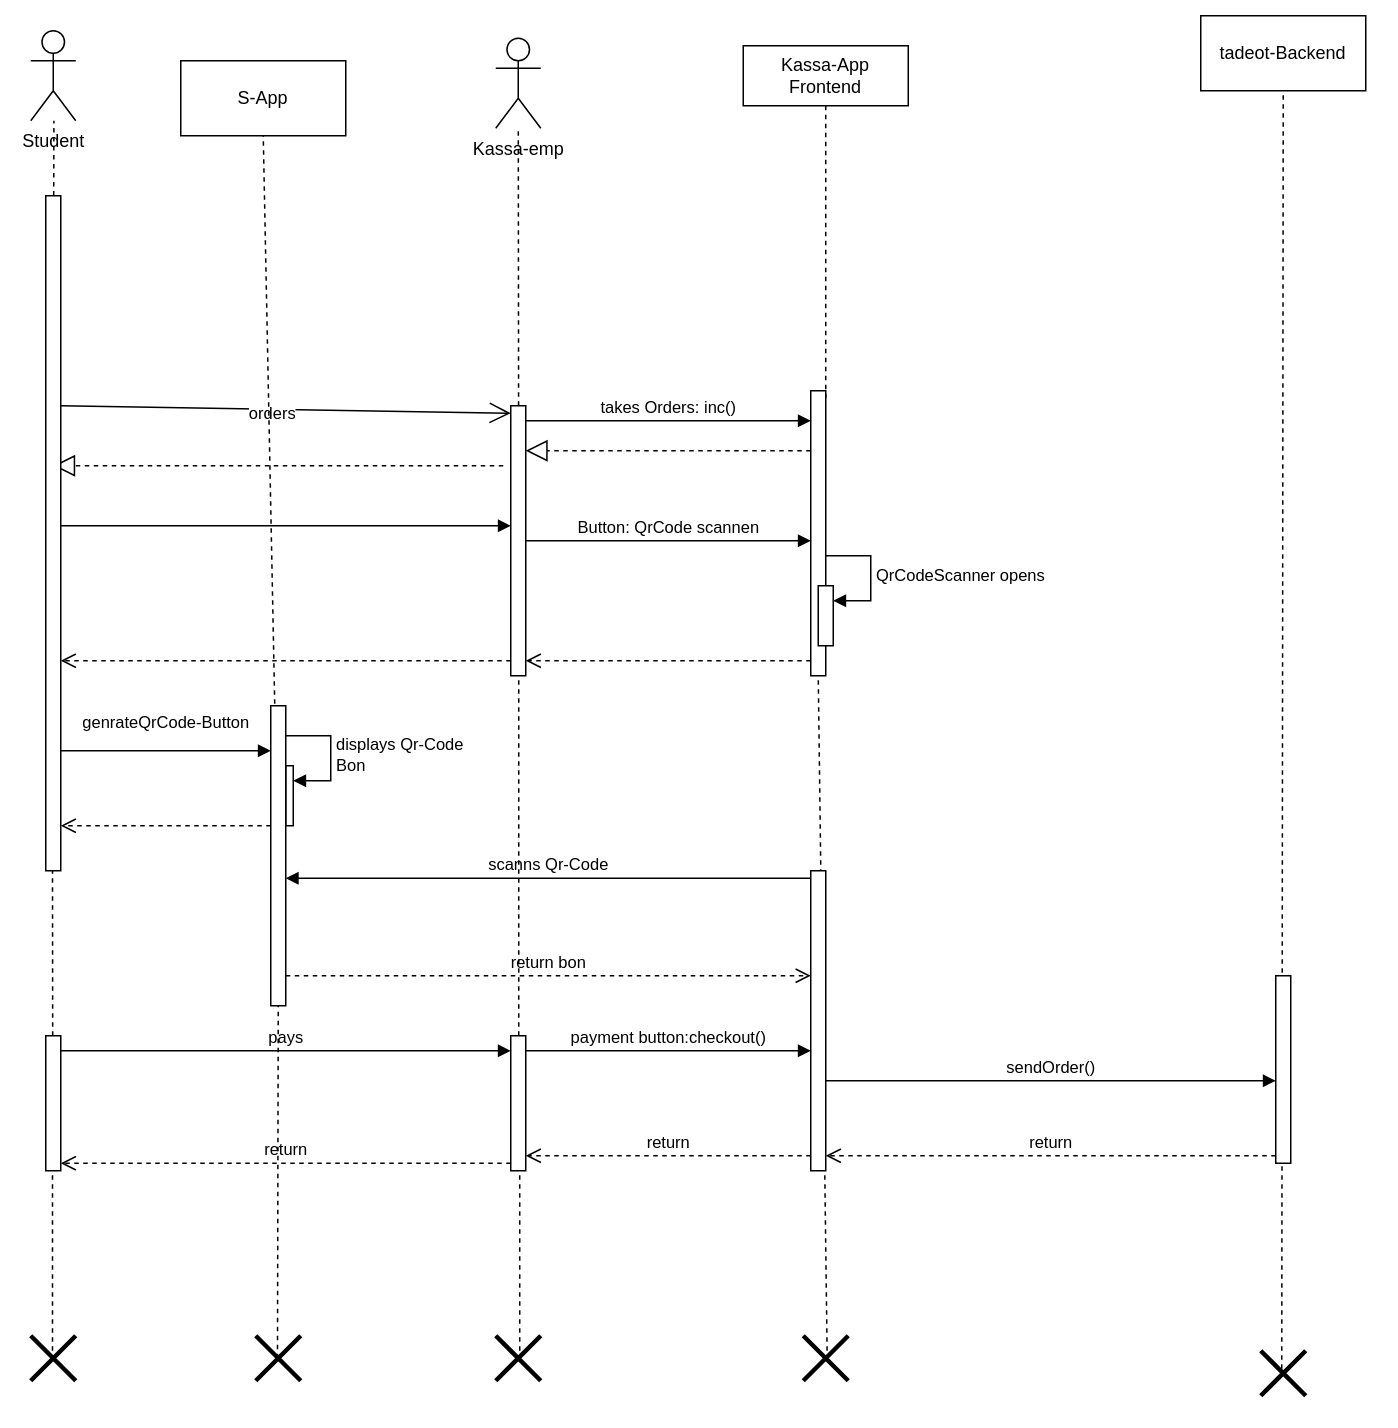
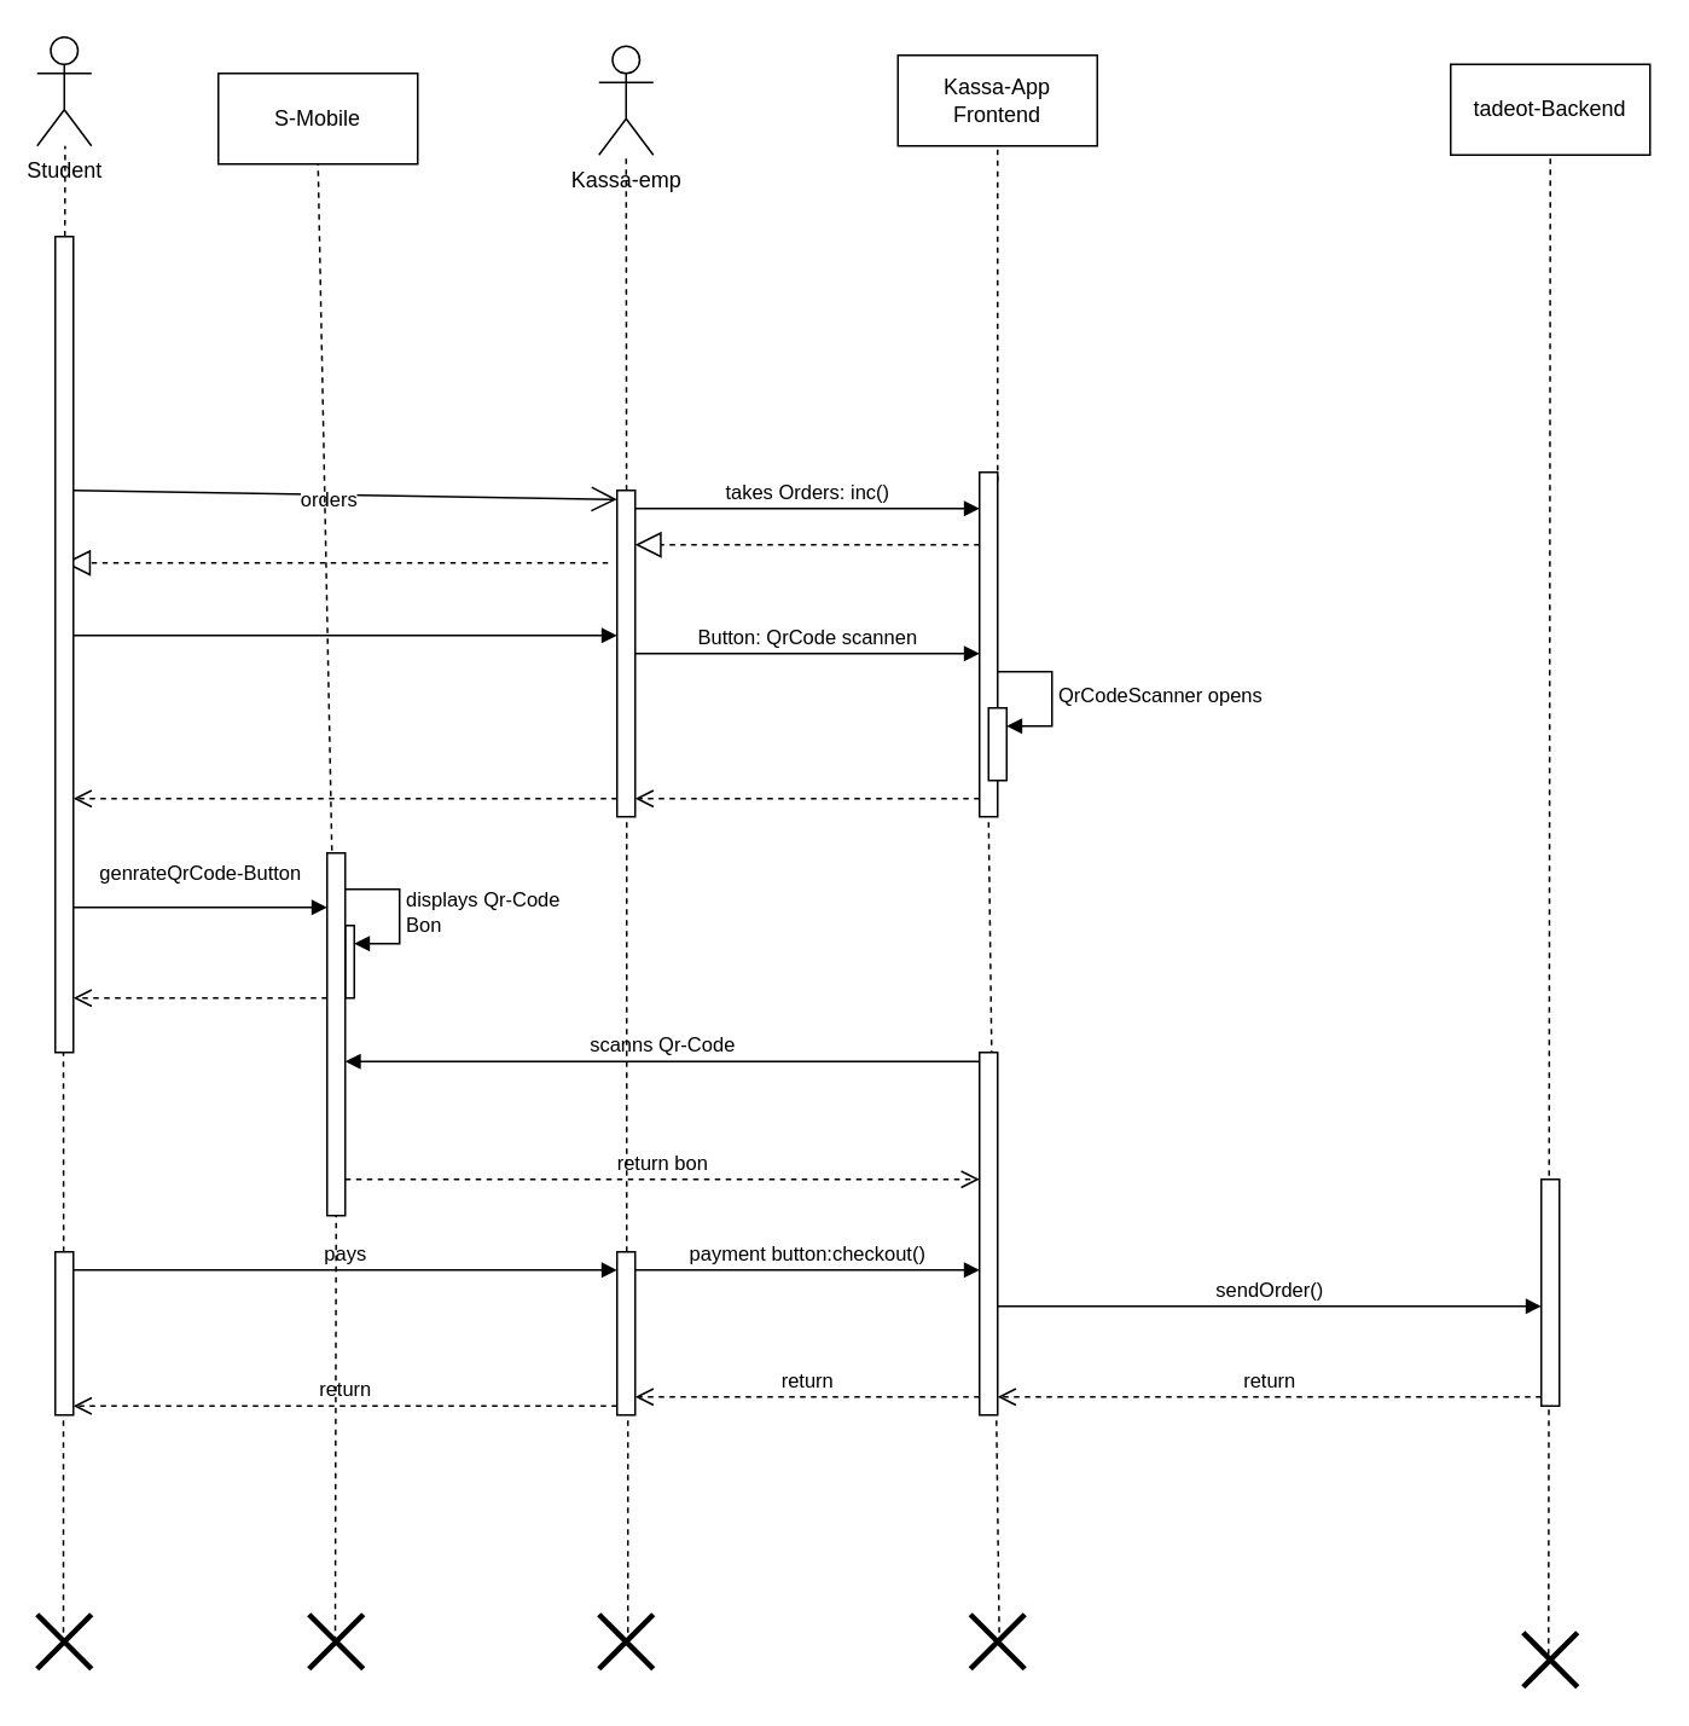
- <mxCell id="23" value="tadeot-Backend" style="html=1;whiteSpace=wrap;" parent="1" vertex="1"><mxGeometry x="800" y="10" width="110" height="50" as="geometry" /></mxCell>
+ <mxCell id="23" value="tadeot-Backend" style="html=1;whiteSpace=wrap;" parent="1" vertex="1"><mxGeometry x="800" y="35" width="110" height="50" as="geometry" /></mxCell>
- <mxCell id="5" value="Kassa-App&lt;br&gt;Frontend" style="html=1;whiteSpace=wrap;" parent="1" vertex="1"><mxGeometry x="495" y="30" width="110" height="40" as="geometry" /></mxCell>
+ <mxCell id="5" value="Kassa-App&lt;br&gt;Frontend" style="html=1;whiteSpace=wrap;" parent="1" vertex="1"><mxGeometry x="495" y="30" width="110" height="50" as="geometry" /></mxCell>
- <mxCell id="3" value="S-App" style="html=1;whiteSpace=wrap;" parent="1" vertex="1"><mxGeometry x="120" y="40" width="110" height="50" as="geometry" /></mxCell>
+ <mxCell id="3" value="S-Mobile" style="html=1;whiteSpace=wrap;" parent="1" vertex="1"><mxGeometry x="120" y="40" width="110" height="50" as="geometry" /></mxCell>
